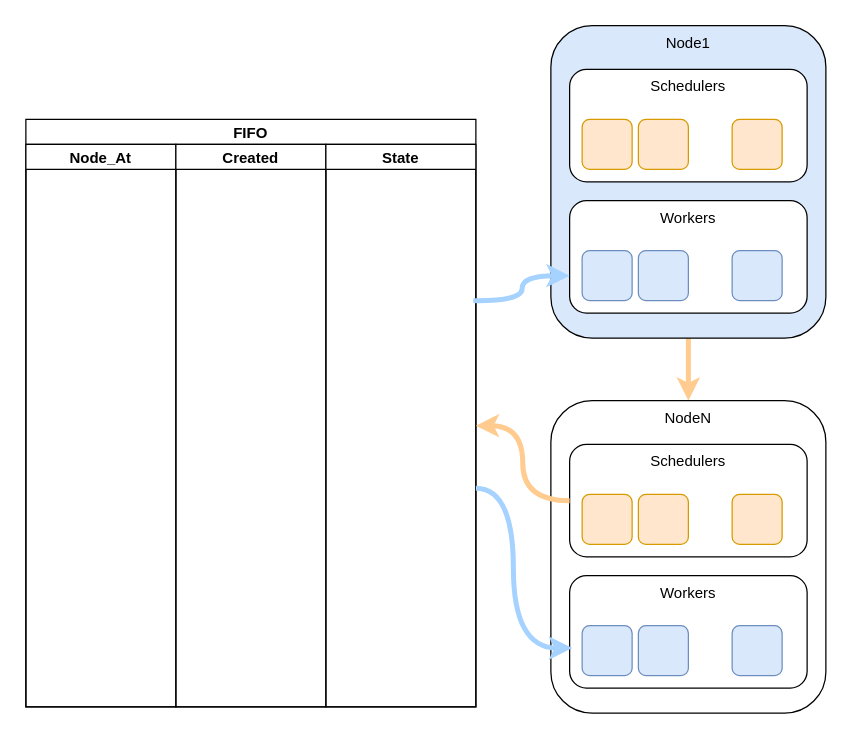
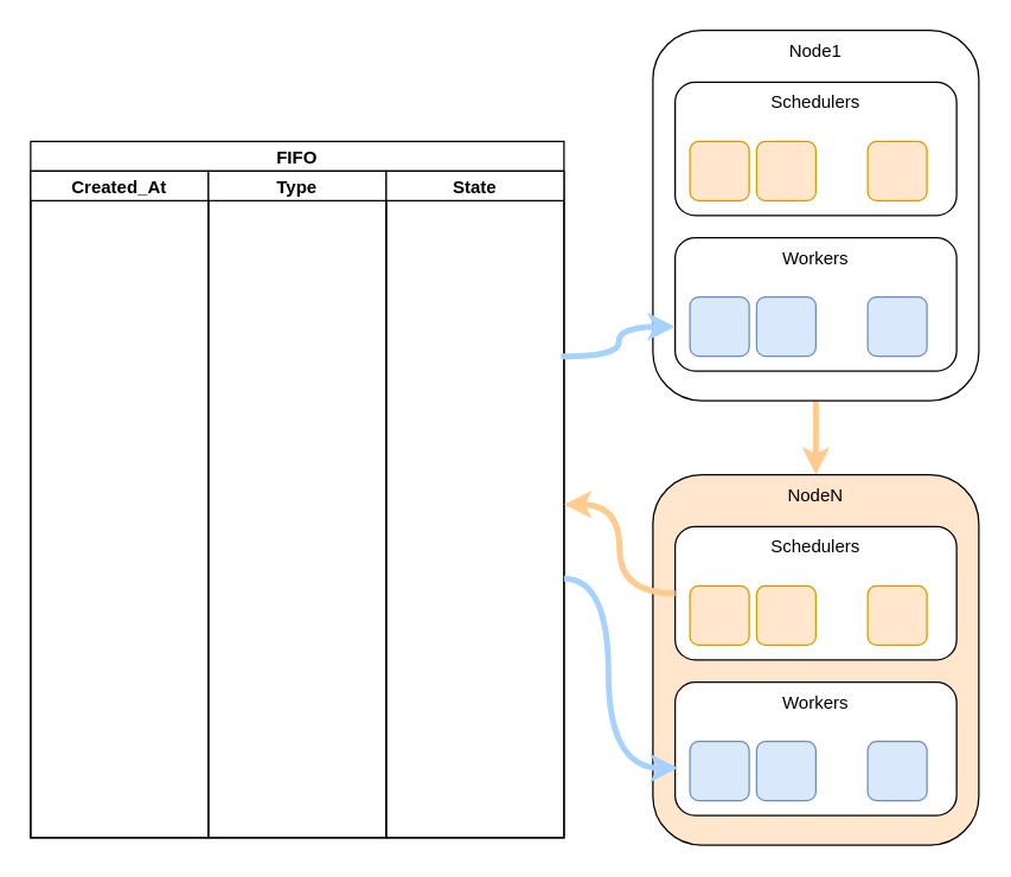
- <mxCell id="3" value="&lt;div align=&quot;center&quot;&gt;Node1&lt;/div&gt;" style="rounded=1;whiteSpace=wrap;html=1;align=center;verticalAlign=top;fillColor=#dae8fc;" vertex="1" parent="1"><mxGeometry x="440" y="20" width="220" height="250" as="geometry" /></mxCell>
+ <mxCell id="3" value="&lt;div align=&quot;center&quot;&gt;Node1&lt;/div&gt;" style="rounded=1;whiteSpace=wrap;html=1;align=center;verticalAlign=top;" vertex="1" parent="1"><mxGeometry x="440" y="20" width="220" height="250" as="geometry" /></mxCell>
- <mxCell id="22" value="Node_At" style="swimlane;startSize=20;" vertex="1" parent="21"><mxGeometry y="20" width="120" height="450" as="geometry" /></mxCell>
+ <mxCell id="22" value="Created_At" style="swimlane;startSize=20;" vertex="1" parent="21"><mxGeometry y="20" width="120" height="450" as="geometry" /></mxCell>
- <mxCell id="23" value="Created" style="swimlane;startSize=20;" vertex="1" parent="21"><mxGeometry x="120" y="20" width="120" height="450" as="geometry" /></mxCell>
+ <mxCell id="23" value="Type" style="swimlane;startSize=20;" vertex="1" parent="21"><mxGeometry x="120" y="20" width="120" height="450" as="geometry" /></mxCell>
- <mxCell id="12" value="&lt;div align=&quot;center&quot;&gt;NodeN&lt;/div&gt;" style="rounded=1;whiteSpace=wrap;html=1;align=center;verticalAlign=top;" vertex="1" parent="1"><mxGeometry x="440" y="320" width="220" height="250" as="geometry" /></mxCell>
+ <mxCell id="12" value="&lt;div align=&quot;center&quot;&gt;NodeN&lt;/div&gt;" style="rounded=1;whiteSpace=wrap;html=1;align=center;verticalAlign=top;fillColor=#ffe6cc;" vertex="1" parent="1"><mxGeometry x="440" y="320" width="220" height="250" as="geometry" /></mxCell>
